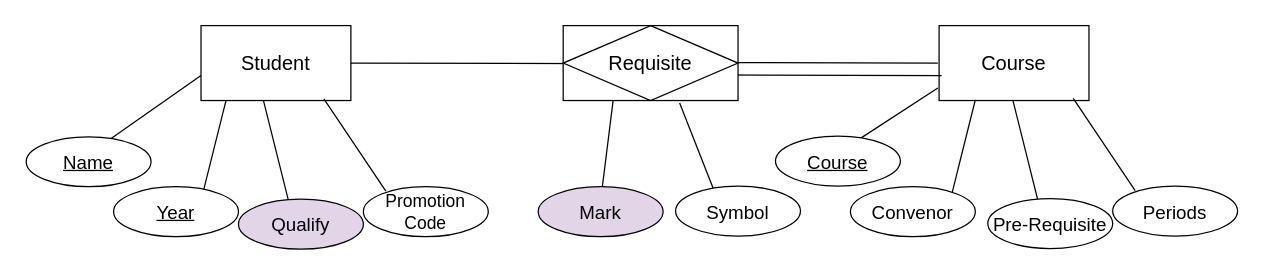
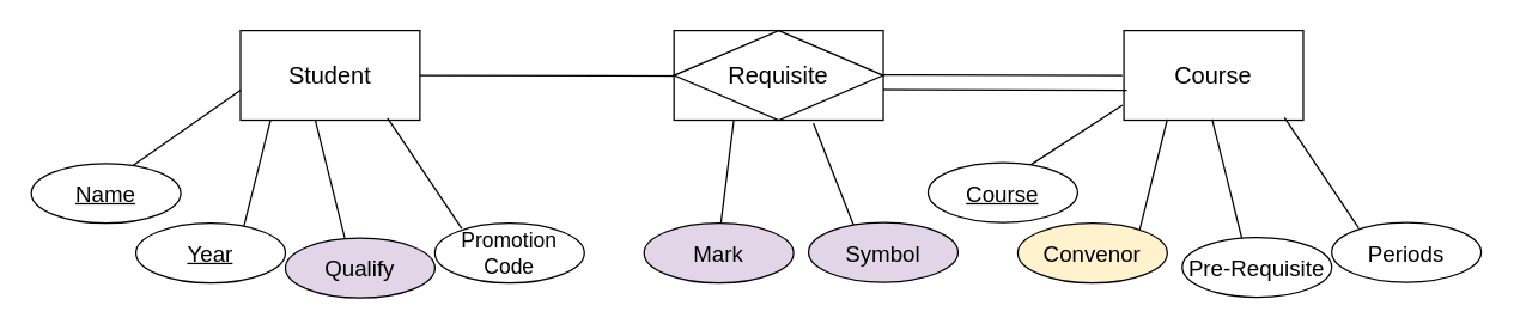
- <mxCell id="27" value="&lt;font style=&quot;font-size: 15px;&quot;&gt;Symbol&lt;/font&gt;" style="ellipse;whiteSpace=wrap;html=1;align=center;" vertex="1" parent="1"><mxGeometry x="540" y="148.5" width="100" height="40" as="geometry" /></mxCell>
+ <mxCell id="27" value="&lt;font style=&quot;font-size: 15px;&quot;&gt;Symbol&lt;/font&gt;" style="ellipse;whiteSpace=wrap;html=1;align=center;fillColor=#e1d5e7;" vertex="1" parent="1"><mxGeometry x="540" y="148.5" width="100" height="40" as="geometry" /></mxCell>
- <mxCell id="23" value="&lt;font style=&quot;font-size: 15px;&quot;&gt;Convenor&lt;/font&gt;" style="ellipse;whiteSpace=wrap;html=1;align=center;" vertex="1" parent="1"><mxGeometry x="680" y="149" width="100" height="40" as="geometry" /></mxCell>
+ <mxCell id="23" value="&lt;font style=&quot;font-size: 15px;&quot;&gt;Convenor&lt;/font&gt;" style="ellipse;whiteSpace=wrap;html=1;align=center;fillColor=#fff2cc;" vertex="1" parent="1"><mxGeometry x="680" y="149" width="100" height="40" as="geometry" /></mxCell>
